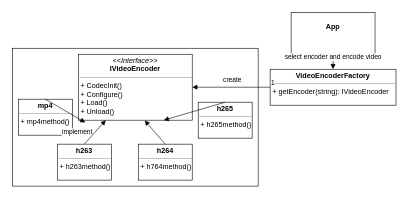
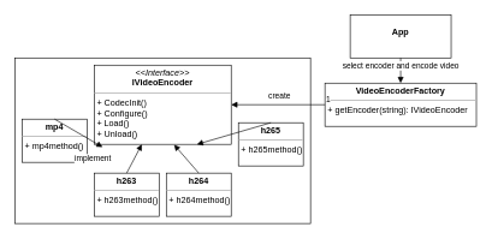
- <mxCell id="11" value="&lt;p style=&quot;margin: 0px ; margin-top: 4px ; text-align: center&quot;&gt;&lt;br&gt;&lt;b&gt;App&lt;/b&gt;&lt;/p&gt;" style="verticalAlign=top;align=left;overflow=fill;fontSize=12;fontFamily=Helvetica;html=1;" vertex="1" parent="1"><mxGeometry x="485" y="20" width="140" height="70" as="geometry" /></mxCell>
+ <mxCell id="11" value="&lt;p style=&quot;margin: 0px ; margin-top: 4px ; text-align: center&quot;&gt;&lt;br&gt;&lt;b&gt;App&lt;/b&gt;&lt;/p&gt;" style="verticalAlign=top;align=left;overflow=fill;fontSize=12;fontFamily=Helvetica;html=1;" vertex="1" parent="1"><mxGeometry x="485" y="20" width="140" height="60" as="geometry" /></mxCell>
- <mxCell id="6" value="&lt;p style=&quot;margin: 0px ; margin-top: 4px ; text-align: center&quot;&gt;&lt;b&gt;h264&lt;/b&gt;&lt;/p&gt;&lt;hr size=&quot;1&quot;&gt;&lt;p style=&quot;margin: 0px ; margin-left: 4px&quot;&gt;&lt;/p&gt;&lt;p style=&quot;margin: 0px ; margin-left: 4px&quot;&gt;+ h764method()&lt;/p&gt;" style="verticalAlign=top;align=left;overflow=fill;fontSize=12;fontFamily=Helvetica;html=1;" vertex="1" parent="1"><mxGeometry x="230" y="240" width="90" height="60" as="geometry" /></mxCell>
+ <mxCell id="6" value="&lt;p style=&quot;margin: 0px ; margin-top: 4px ; text-align: center&quot;&gt;&lt;b&gt;h264&lt;/b&gt;&lt;/p&gt;&lt;hr size=&quot;1&quot;&gt;&lt;p style=&quot;margin: 0px ; margin-left: 4px&quot;&gt;&lt;/p&gt;&lt;p style=&quot;margin: 0px ; margin-left: 4px&quot;&gt;+ h264method()&lt;/p&gt;" style="verticalAlign=top;align=left;overflow=fill;fontSize=12;fontFamily=Helvetica;html=1;" vertex="1" parent="1"><mxGeometry x="230" y="240" width="90" height="60" as="geometry" /></mxCell>
- <mxCell id="5" value="&lt;p style=&quot;margin: 0px ; margin-top: 4px ; text-align: center&quot;&gt;&lt;b&gt;h263&lt;/b&gt;&lt;/p&gt;&lt;hr size=&quot;1&quot;&gt;&lt;p style=&quot;margin: 0px ; margin-left: 4px&quot;&gt;+ h263method()&lt;/p&gt;" style="verticalAlign=top;align=left;overflow=fill;fontSize=12;fontFamily=Helvetica;html=1;" vertex="1" parent="1"><mxGeometry x="95" y="240" width="90" height="60" as="geometry" /></mxCell>
+ <mxCell id="5" value="&lt;p style=&quot;margin: 0px ; margin-top: 4px ; text-align: center&quot;&gt;&lt;b&gt;h263&lt;/b&gt;&lt;/p&gt;&lt;hr size=&quot;1&quot;&gt;&lt;p style=&quot;margin: 0px ; margin-left: 4px&quot;&gt;+ h263method()&lt;/p&gt;" style="verticalAlign=top;align=left;overflow=fill;fontSize=12;fontFamily=Helvetica;html=1;" vertex="1" parent="1"><mxGeometry x="130" y="240" width="90" height="60" as="geometry" /></mxCell>
